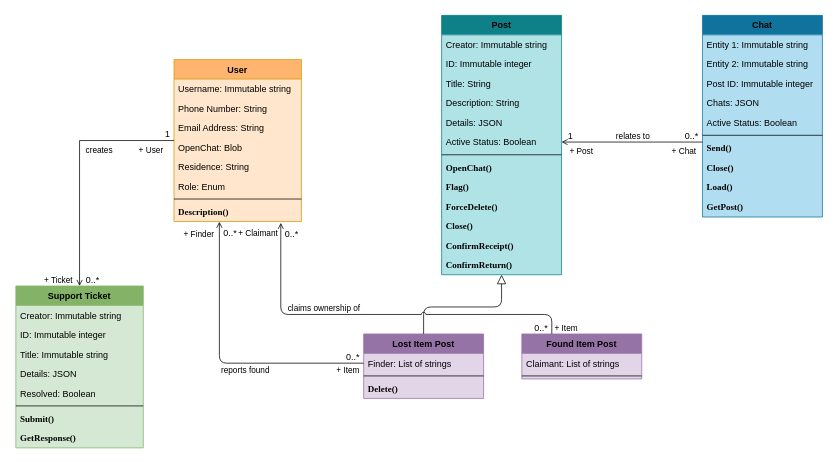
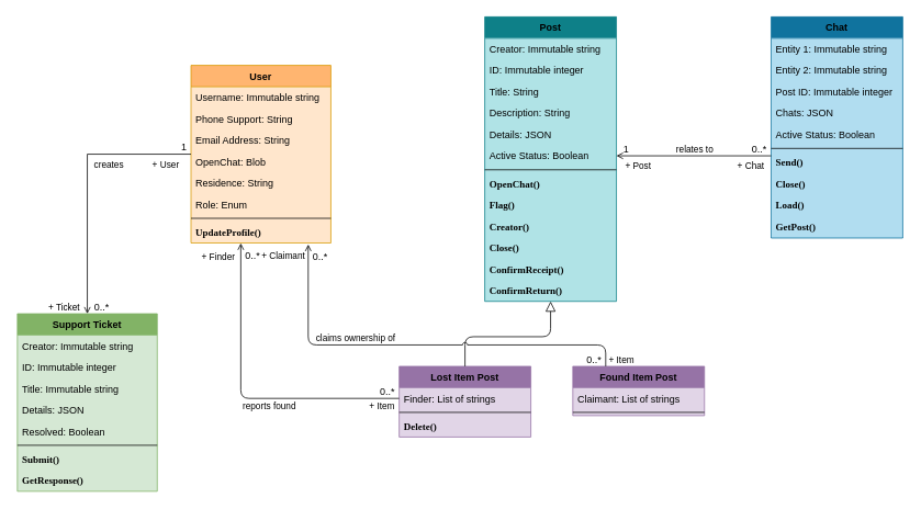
- <mxCell id="4" value="Phone Number: String" style="text;align=left;verticalAlign=top;spacingLeft=4;spacingRight=4;overflow=hidden;rotatable=0;points=[[0,0.5],[1,0.5]];portConstraint=eastwest;rounded=0;shadow=0;html=0;" parent="2" vertex="1"><mxGeometry y="52" width="170" height="26" as="geometry" /></mxCell>
+ <mxCell id="4" value="Phone Support: String" style="text;align=left;verticalAlign=top;spacingLeft=4;spacingRight=4;overflow=hidden;rotatable=0;points=[[0,0.5],[1,0.5]];portConstraint=eastwest;rounded=0;shadow=0;html=0;" parent="2" vertex="1"><mxGeometry y="52" width="170" height="26" as="geometry" /></mxCell>
- <mxCell id="29" value="ForceDelete()" style="text;align=left;verticalAlign=top;spacingLeft=4;spacingRight=4;overflow=hidden;rotatable=0;points=[[0,0.5],[1,0.5]];portConstraint=eastwest;fontStyle=1;fontFamily=Consolas;" parent="19" vertex="1"><mxGeometry y="242" width="160" height="26" as="geometry" /></mxCell>
+ <mxCell id="29" value="Creator()" style="text;align=left;verticalAlign=top;spacingLeft=4;spacingRight=4;overflow=hidden;rotatable=0;points=[[0,0.5],[1,0.5]];portConstraint=eastwest;fontStyle=1;fontFamily=Consolas;" parent="19" vertex="1"><mxGeometry y="242" width="160" height="26" as="geometry" /></mxCell>
- <mxCell id="10" value="Description()" style="text;align=left;verticalAlign=top;spacingLeft=4;spacingRight=4;overflow=hidden;rotatable=0;points=[[0,0.5],[1,0.5]];portConstraint=eastwest;fontFamily=Consolas;fontStyle=1" parent="2" vertex="1"><mxGeometry y="190" width="170" height="26" as="geometry" /></mxCell>
+ <mxCell id="10" value="UpdateProfile()" style="text;align=left;verticalAlign=top;spacingLeft=4;spacingRight=4;overflow=hidden;rotatable=0;points=[[0,0.5],[1,0.5]];portConstraint=eastwest;fontFamily=Consolas;fontStyle=1" parent="2" vertex="1"><mxGeometry y="190" width="170" height="26" as="geometry" /></mxCell>
